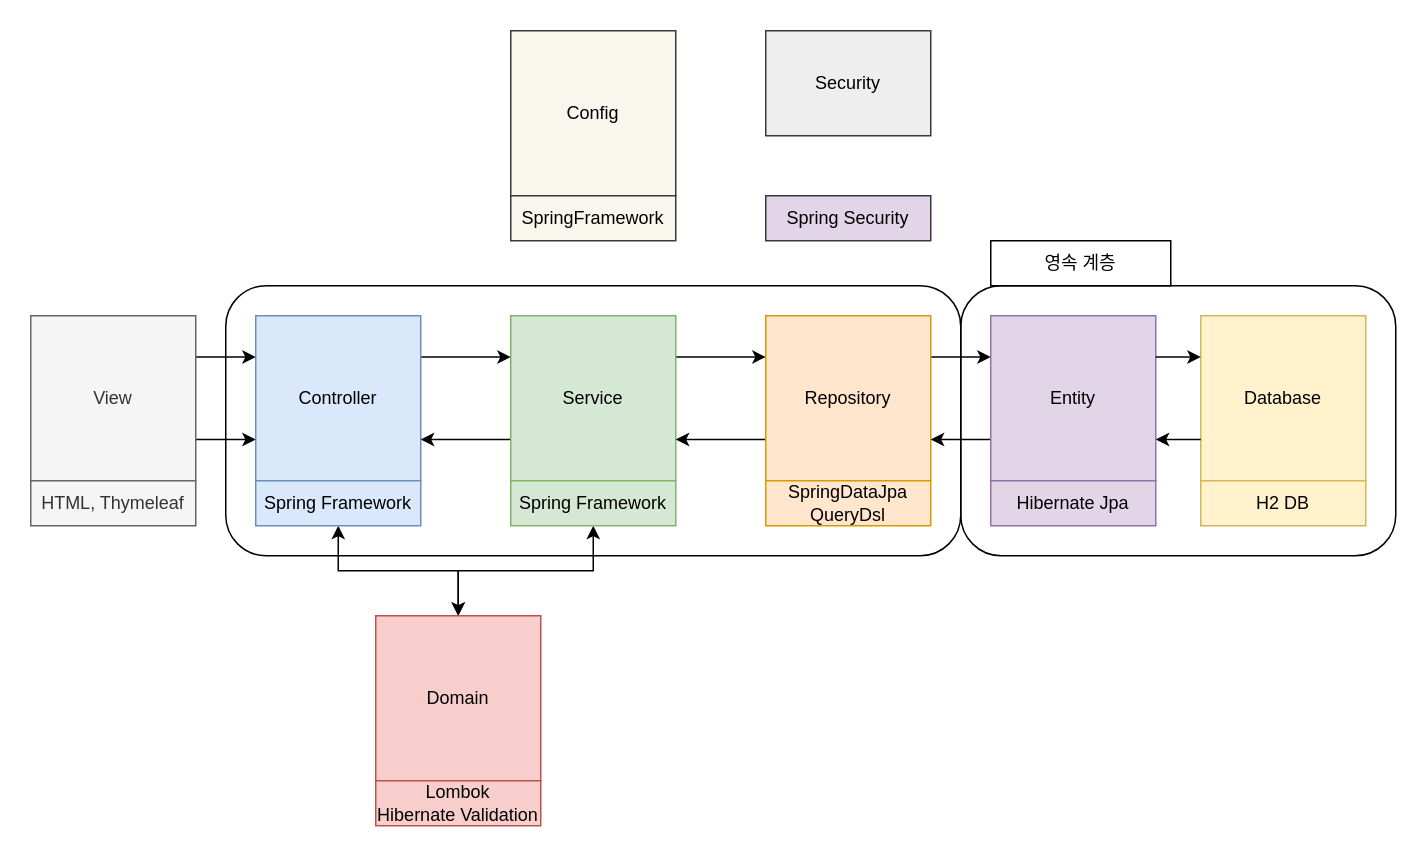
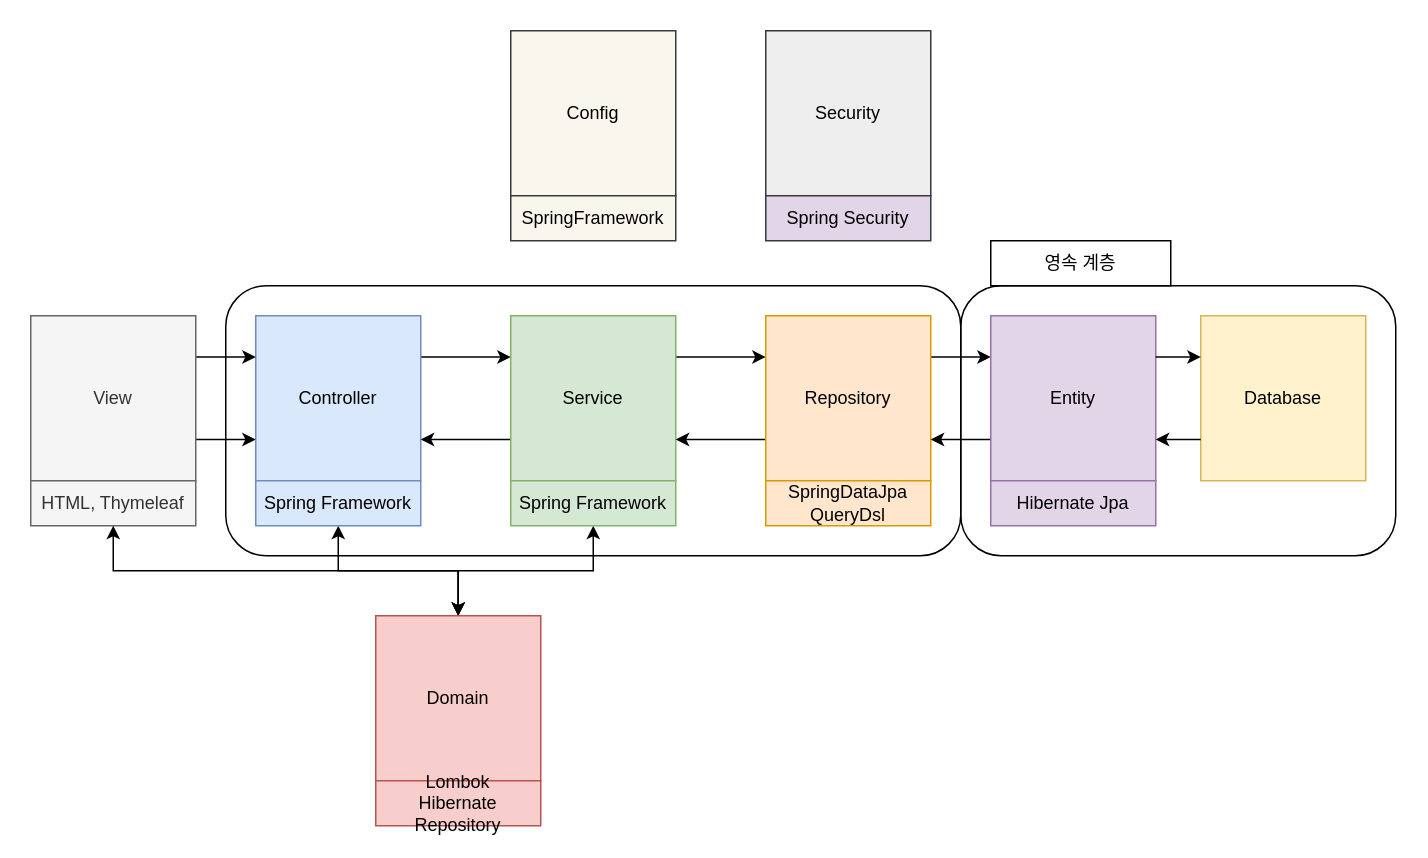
- <mxCell id="24" value="Security" style="rounded=0;whiteSpace=wrap;html=1;fillColor=#eeeeee;strokeColor=#36393d;" parent="1" vertex="1"><mxGeometry x="510" y="20" width="110" height="70" as="geometry" /></mxCell>
+ <mxCell id="24" value="Security" style="rounded=0;whiteSpace=wrap;html=1;fillColor=#eeeeee;strokeColor=#36393d;" parent="1" vertex="1"><mxGeometry x="510" y="20" width="110" height="110" as="geometry" /></mxCell>
- <mxCell id="19" value="H2 DB" style="rounded=0;whiteSpace=wrap;html=1;fillColor=#fff2cc;strokeColor=#d6b656;" parent="1" vertex="1"><mxGeometry x="800" y="320" width="110" height="30" as="geometry" /></mxCell>
+ <mxCell id="26" style="edgeStyle=orthogonalEdgeStyle;rounded=0;orthogonalLoop=1;jettySize=auto;html=1;entryX=0.5;entryY=1;entryDx=0;entryDy=0;exitX=0.5;exitY=0;exitDx=0;exitDy=0;startArrow=classic;startFill=1;" parent="1" source="27" target="23" edge="1"><mxGeometry relative="1" as="geometry" /></mxCell>
- <mxCell id="28" value="Lombok&lt;br&gt;Hibernate Validation" style="rounded=0;whiteSpace=wrap;html=1;fillColor=#f8cecc;strokeColor=#b85450;" parent="1" vertex="1"><mxGeometry x="250" y="520" width="110" height="30" as="geometry" /></mxCell>
+ <mxCell id="28" value="Lombok&lt;br&gt;Hibernate Repository" style="rounded=0;whiteSpace=wrap;html=1;fillColor=#f8cecc;strokeColor=#b85450;" parent="1" vertex="1"><mxGeometry x="250" y="520" width="110" height="30" as="geometry" /></mxCell>
